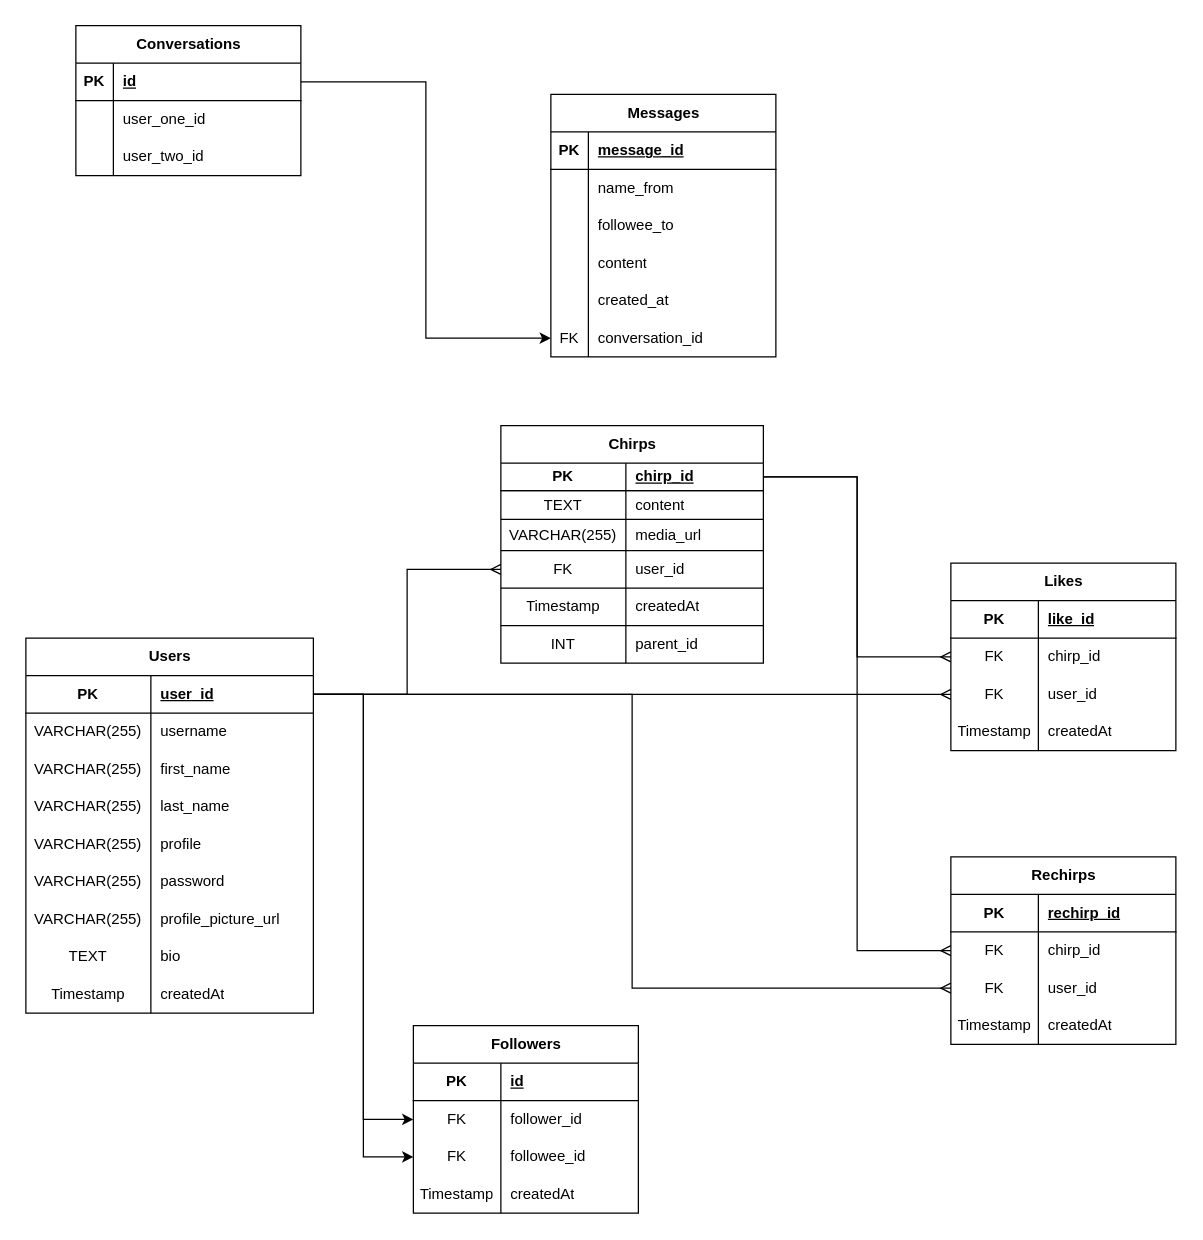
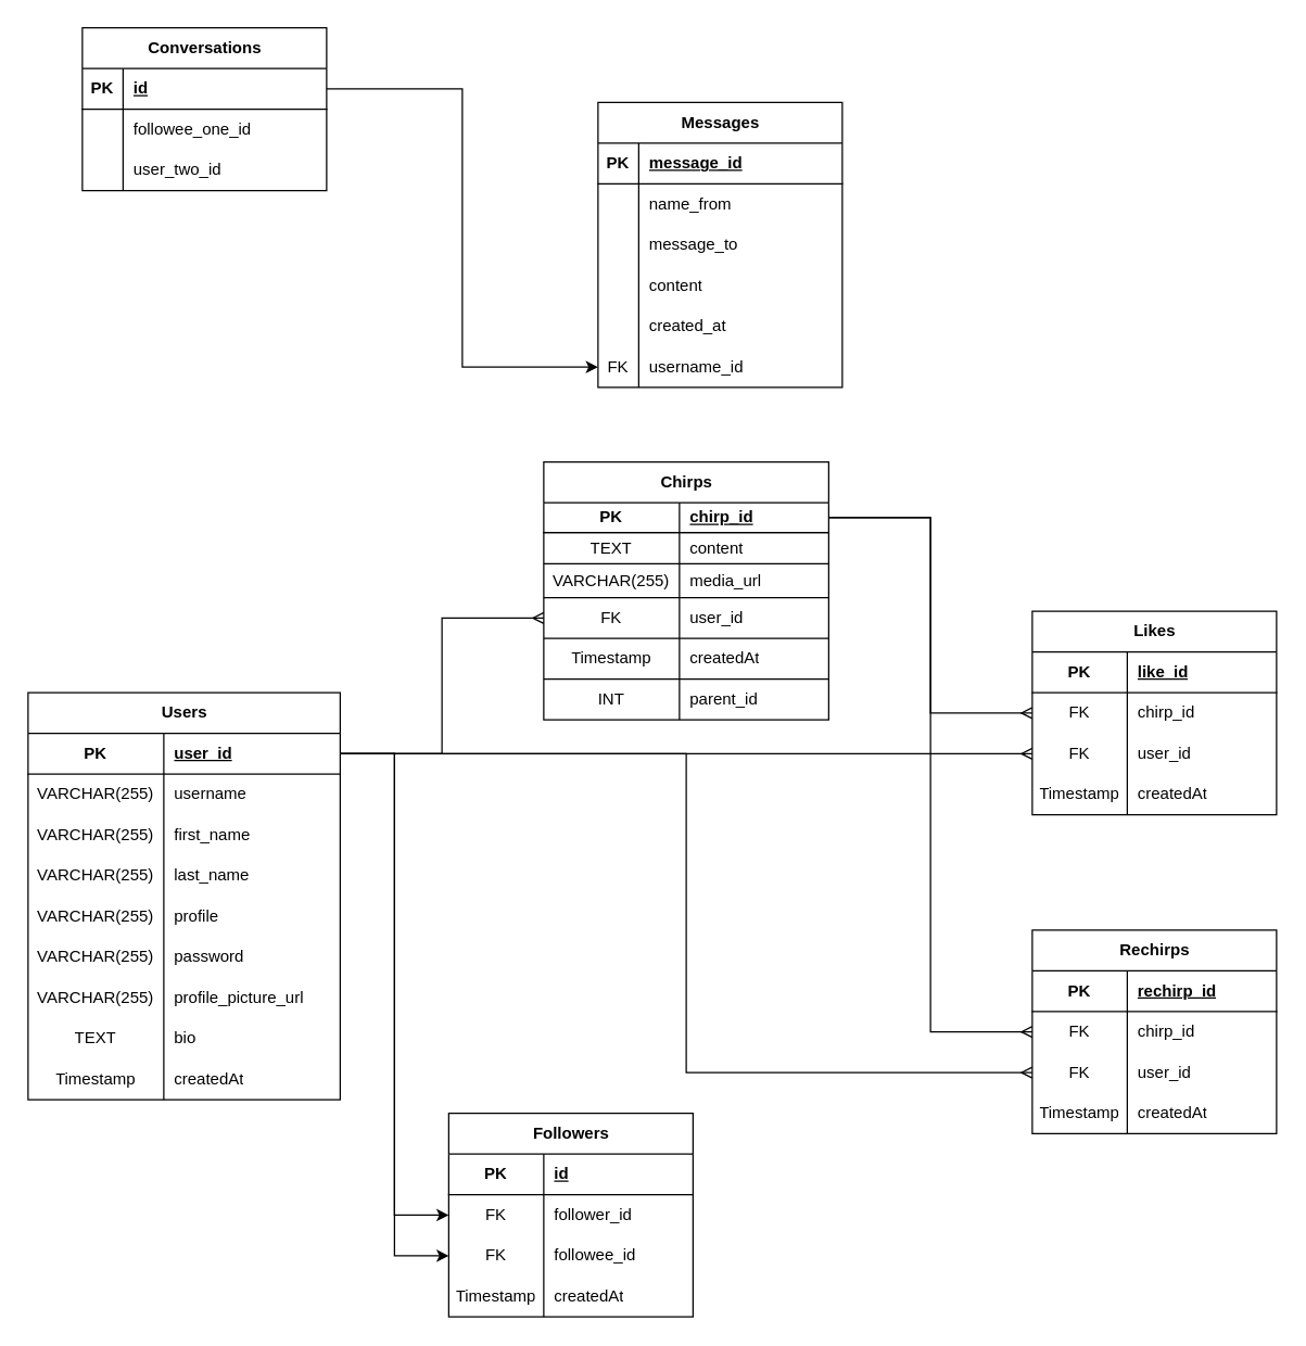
- <mxCell id="122" value="user_one_id" style="shape=partialRectangle;connectable=0;fillColor=none;top=0;left=0;bottom=0;right=0;align=left;spacingLeft=6;overflow=hidden;whiteSpace=wrap;html=1;" vertex="1" parent="120"><mxGeometry x="30" width="150" height="30" as="geometry"><mxRectangle width="150" height="30" as="alternateBounds" /></mxGeometry></mxCell>
+ <mxCell id="122" value="followee_one_id" style="shape=partialRectangle;connectable=0;fillColor=none;top=0;left=0;bottom=0;right=0;align=left;spacingLeft=6;overflow=hidden;whiteSpace=wrap;html=1;" vertex="1" parent="120"><mxGeometry x="30" width="150" height="30" as="geometry"><mxRectangle width="150" height="30" as="alternateBounds" /></mxGeometry></mxCell>
- <mxCell id="104" value="followee_to" style="shape=partialRectangle;connectable=0;fillColor=none;top=0;left=0;bottom=0;right=0;align=left;spacingLeft=6;overflow=hidden;whiteSpace=wrap;html=1;" parent="102" vertex="1"><mxGeometry x="30" width="150" height="30" as="geometry"><mxRectangle width="150" height="30" as="alternateBounds" /></mxGeometry></mxCell>
+ <mxCell id="104" value="message_to" style="shape=partialRectangle;connectable=0;fillColor=none;top=0;left=0;bottom=0;right=0;align=left;spacingLeft=6;overflow=hidden;whiteSpace=wrap;html=1;" parent="102" vertex="1"><mxGeometry x="30" width="150" height="30" as="geometry"><mxRectangle width="150" height="30" as="alternateBounds" /></mxGeometry></mxCell>
- <mxCell id="113" value="conversation_id" style="shape=partialRectangle;connectable=0;fillColor=none;top=0;left=0;bottom=0;right=0;align=left;spacingLeft=6;overflow=hidden;whiteSpace=wrap;html=1;" vertex="1" parent="111"><mxGeometry x="30" width="150" height="30" as="geometry"><mxRectangle width="150" height="30" as="alternateBounds" /></mxGeometry></mxCell>
+ <mxCell id="113" value="username_id" style="shape=partialRectangle;connectable=0;fillColor=none;top=0;left=0;bottom=0;right=0;align=left;spacingLeft=6;overflow=hidden;whiteSpace=wrap;html=1;" vertex="1" parent="111"><mxGeometry x="30" width="150" height="30" as="geometry"><mxRectangle width="150" height="30" as="alternateBounds" /></mxGeometry></mxCell>
